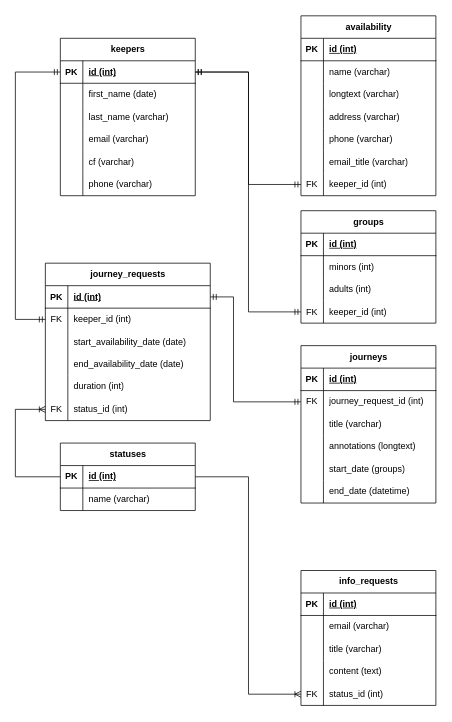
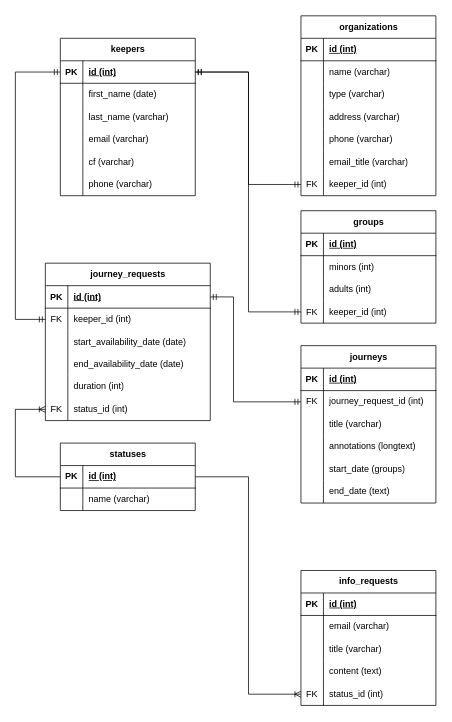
- <mxCell id="21" value="availability" style="shape=table;startSize=30;container=1;collapsible=1;childLayout=tableLayout;fixedRows=1;rowLines=0;fontStyle=1;align=center;resizeLast=1;html=1;" parent="1" vertex="1"><mxGeometry x="401" y="20" width="180" height="240" as="geometry" /></mxCell>
+ <mxCell id="21" value="organizations" style="shape=table;startSize=30;container=1;collapsible=1;childLayout=tableLayout;fixedRows=1;rowLines=0;fontStyle=1;align=center;resizeLast=1;html=1;" parent="1" vertex="1"><mxGeometry x="401" y="20" width="180" height="240" as="geometry" /></mxCell>
- <mxCell id="30" value="longtext (varchar)" style="shape=partialRectangle;connectable=0;fillColor=none;top=0;left=0;bottom=0;right=0;align=left;spacingLeft=6;overflow=hidden;whiteSpace=wrap;html=1;" parent="28" vertex="1"><mxGeometry x="30" width="150" height="30" as="geometry"><mxRectangle width="150" height="30" as="alternateBounds" /></mxGeometry></mxCell>
+ <mxCell id="30" value="type (varchar)" style="shape=partialRectangle;connectable=0;fillColor=none;top=0;left=0;bottom=0;right=0;align=left;spacingLeft=6;overflow=hidden;whiteSpace=wrap;html=1;" parent="28" vertex="1"><mxGeometry x="30" width="150" height="30" as="geometry"><mxRectangle width="150" height="30" as="alternateBounds" /></mxGeometry></mxCell>
- <mxCell id="20" value="end_date (datetime)" style="shape=partialRectangle;connectable=0;fillColor=none;top=0;left=0;bottom=0;right=0;align=left;spacingLeft=6;overflow=hidden;whiteSpace=wrap;html=1;" parent="18" vertex="1"><mxGeometry x="30" width="150" height="30" as="geometry"><mxRectangle width="150" height="30" as="alternateBounds" /></mxGeometry></mxCell>
+ <mxCell id="20" value="end_date (text)" style="shape=partialRectangle;connectable=0;fillColor=none;top=0;left=0;bottom=0;right=0;align=left;spacingLeft=6;overflow=hidden;whiteSpace=wrap;html=1;" parent="18" vertex="1"><mxGeometry x="30" width="150" height="30" as="geometry"><mxRectangle width="150" height="30" as="alternateBounds" /></mxGeometry></mxCell>
